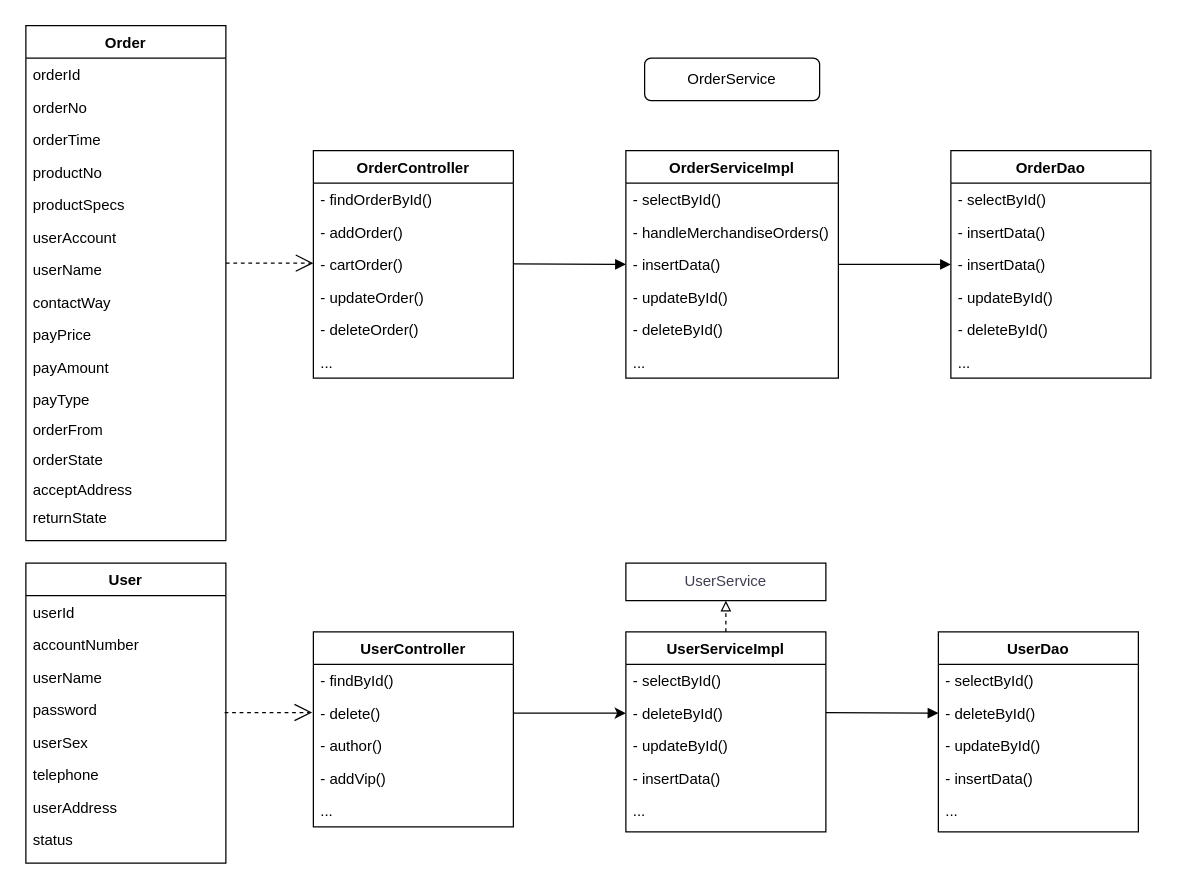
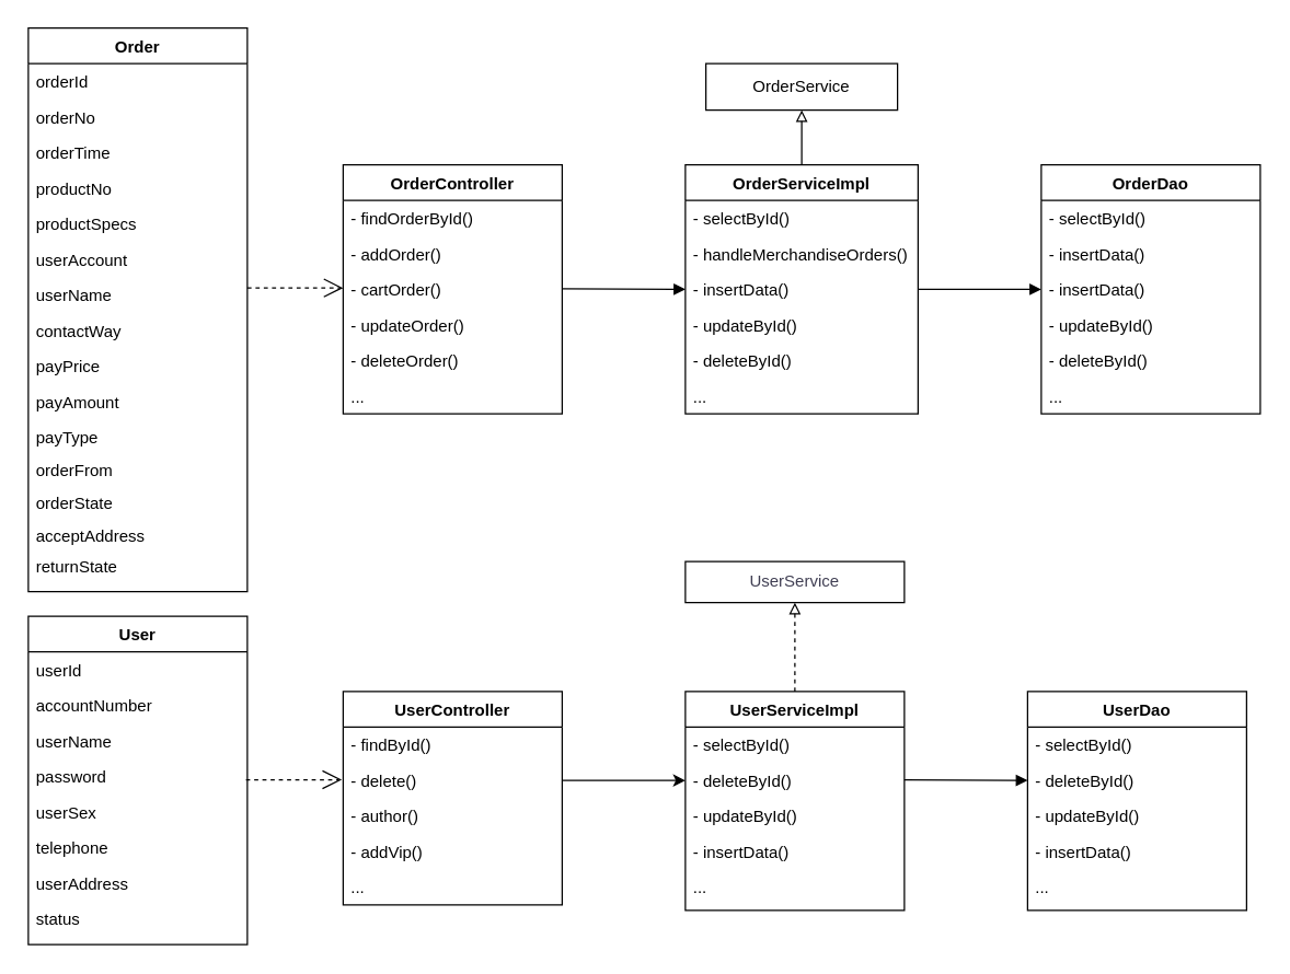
- <mxCell id="33" value="OrderService" style="whiteSpace=wrap;html=1;rounded=1;" vertex="1" parent="1"><mxGeometry x="515" y="46" width="140" height="34" as="geometry" /></mxCell>
+ <mxCell id="33" value="OrderService" style="rounded=0;whiteSpace=wrap;html=1;" vertex="1" parent="1"><mxGeometry x="515" y="46" width="140" height="34" as="geometry" /></mxCell>
+ <mxCell id="25" style="edgeStyle=orthogonalEdgeStyle;rounded=0;orthogonalLoop=1;jettySize=auto;html=1;exitX=0.5;exitY=0;exitDx=0;exitDy=0;entryX=0.5;entryY=1;entryDx=0;entryDy=0;endArrow=block;endFill=0;" edge="1" parent="1" source="26" target="33"><mxGeometry relative="1" as="geometry" /></mxCell>
- <mxCell id="66" value="&lt;pre style=&quot;color: rgb(64, 63, 83); font-size: 9pt;&quot;&gt;&lt;pre style=&quot;font-size: 9pt;&quot;&gt;&lt;font face=&quot;Helvetica&quot;&gt;UserService&lt;/font&gt;&lt;/pre&gt;&lt;/pre&gt;" style="rounded=0;whiteSpace=wrap;html=1;" vertex="1" parent="1"><mxGeometry x="500" y="450" width="160" height="30" as="geometry" /></mxCell>
+ <mxCell id="66" value="&lt;pre style=&quot;color: rgb(64, 63, 83); font-size: 9pt;&quot;&gt;&lt;pre style=&quot;font-size: 9pt;&quot;&gt;&lt;font face=&quot;Helvetica&quot;&gt;UserService&lt;/font&gt;&lt;/pre&gt;&lt;/pre&gt;" style="rounded=0;whiteSpace=wrap;html=1;" vertex="1" parent="1"><mxGeometry x="500" y="410" width="160" height="30" as="geometry" /></mxCell>
